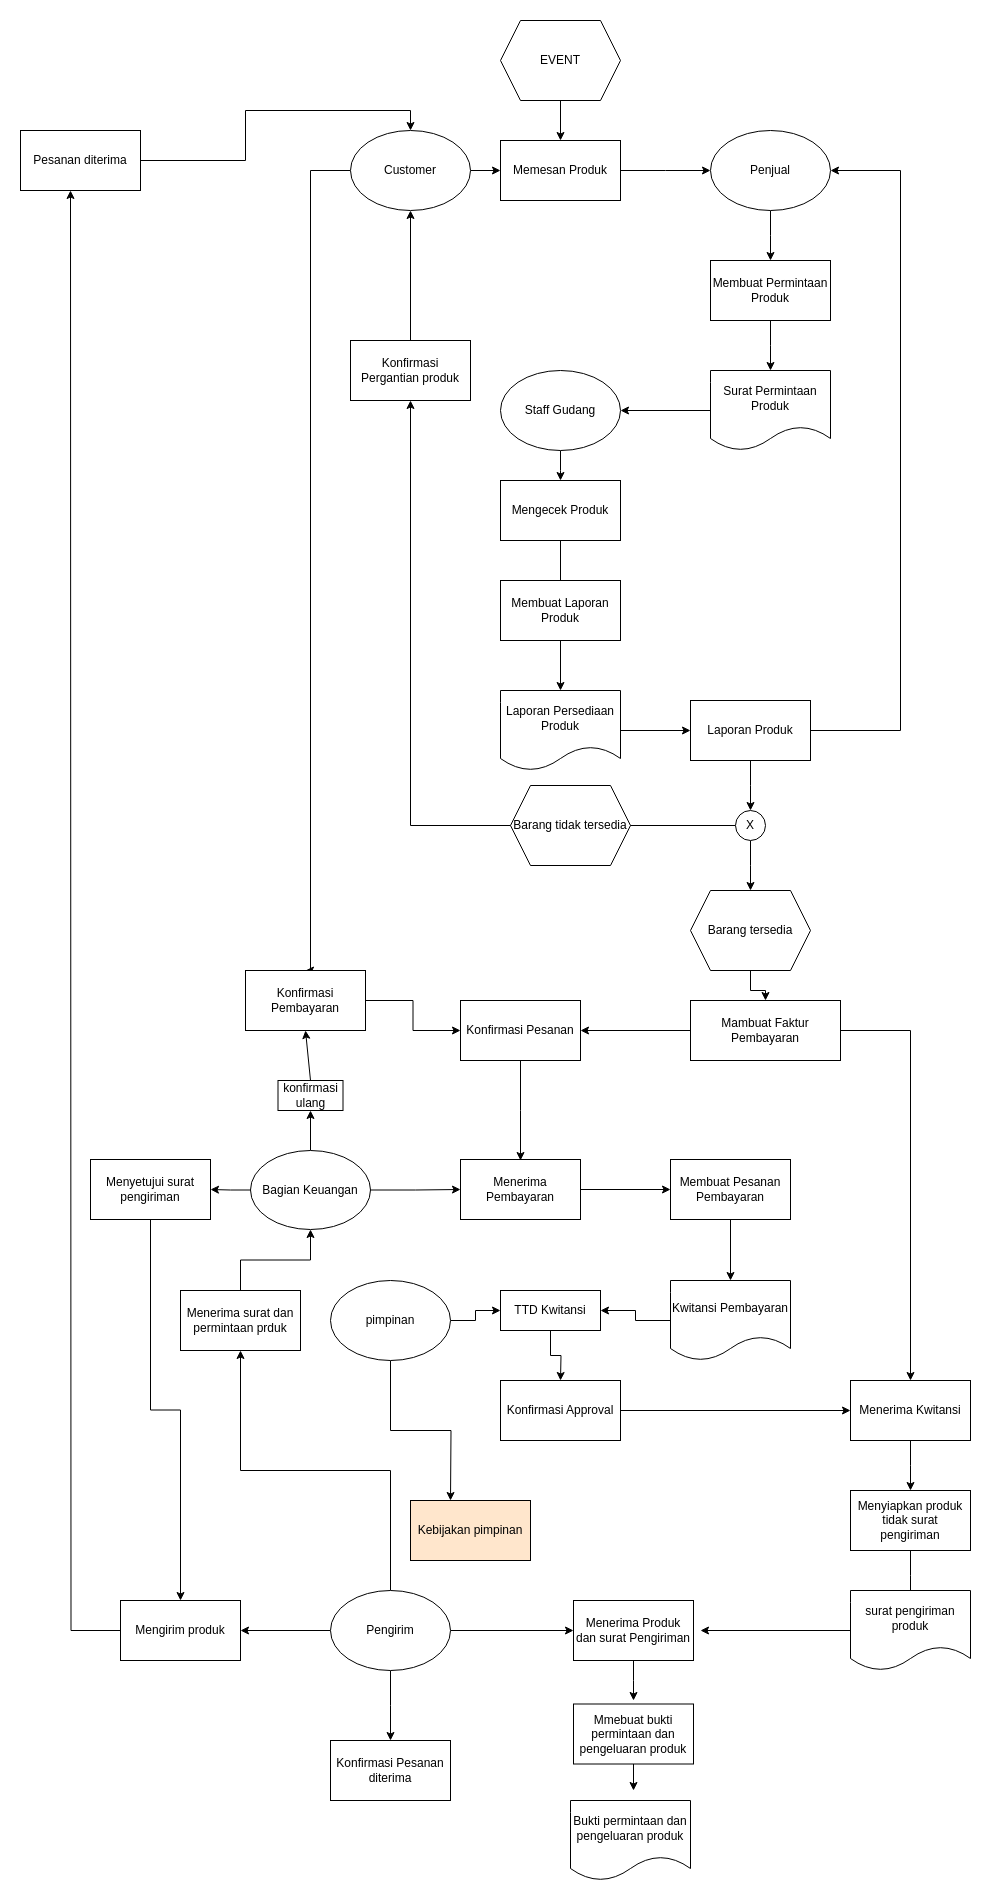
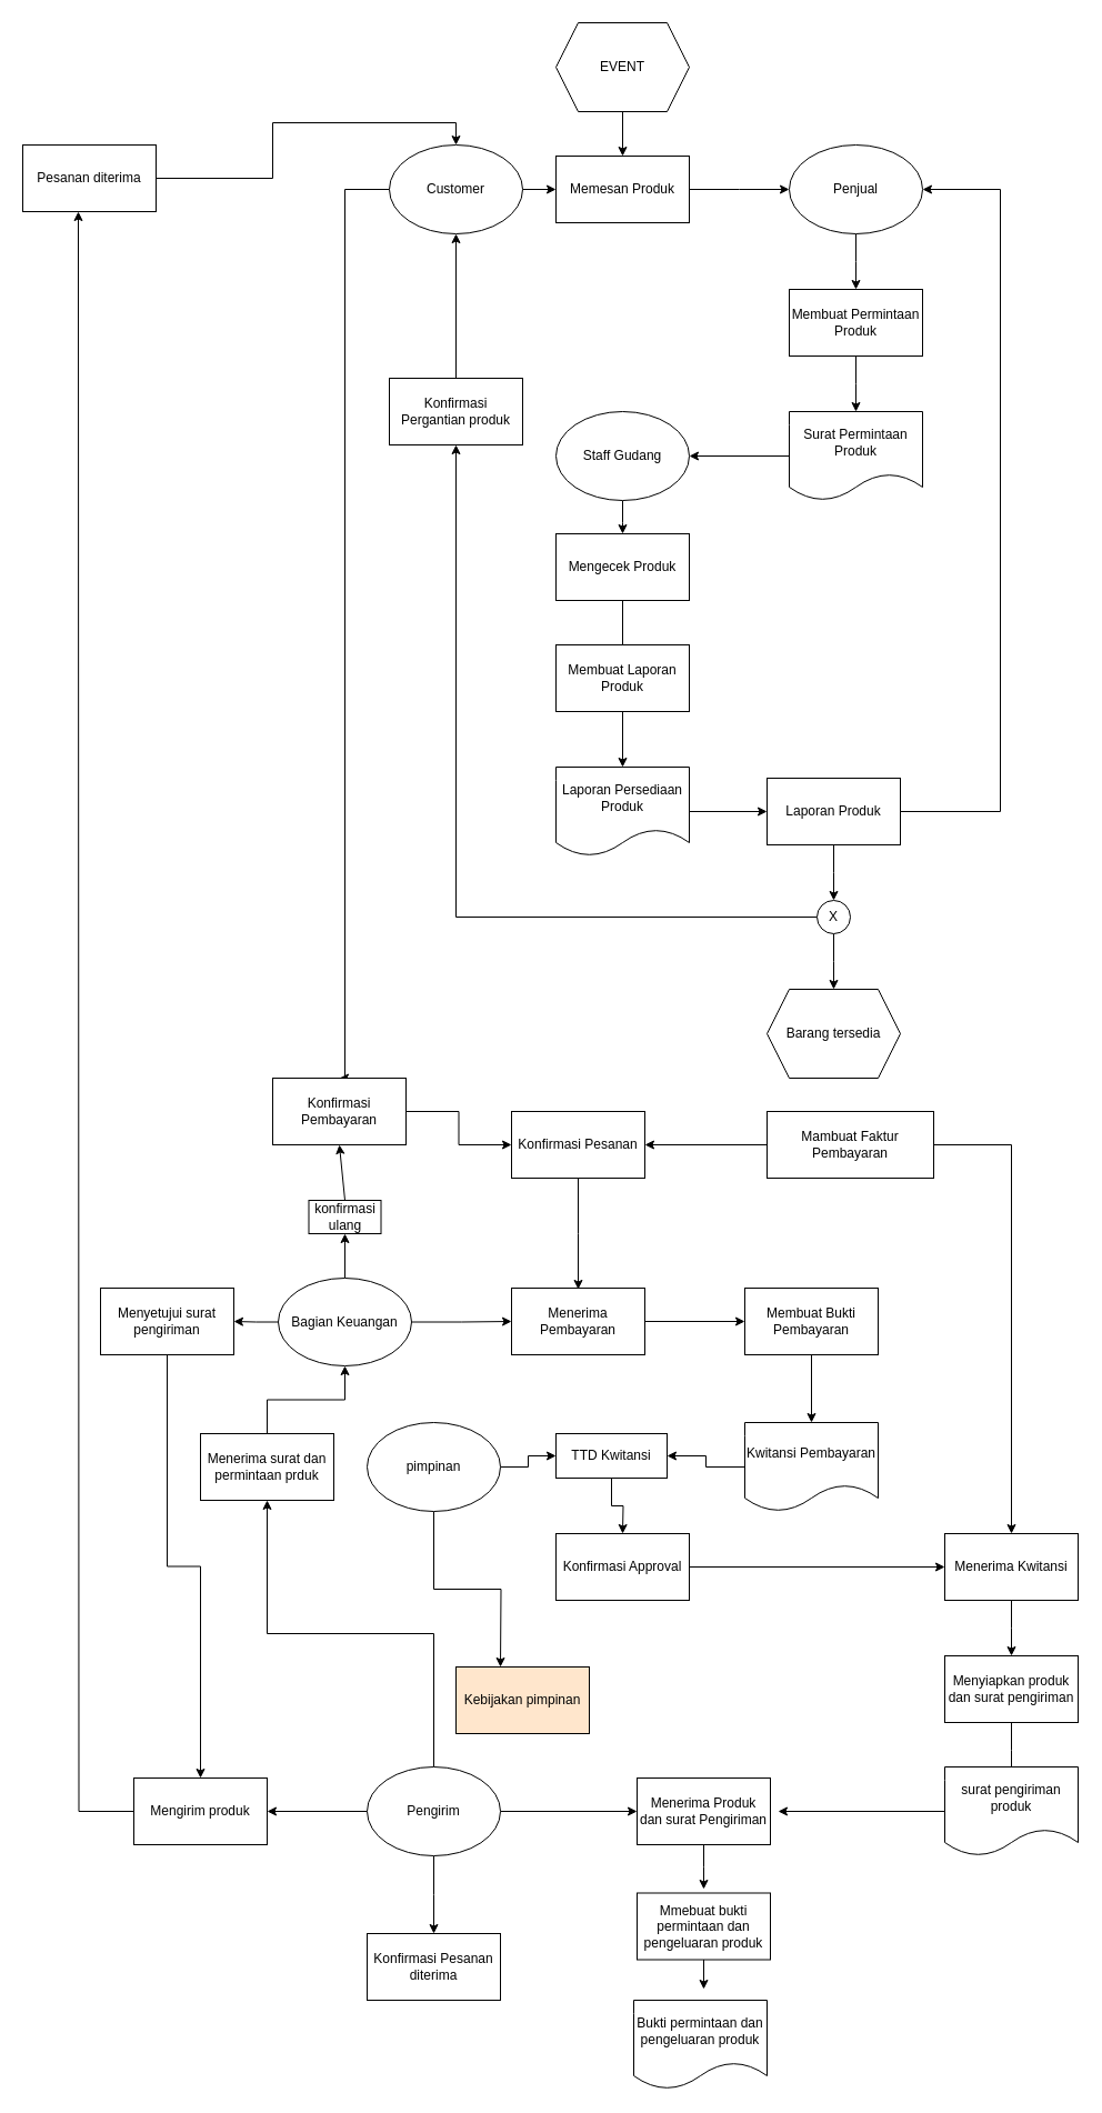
- <mxCell id="31" value="Barang tidak tersedia" style="shape=hexagon;perimeter=hexagonPerimeter2;whiteSpace=wrap;html=1;fixedSize=1;" vertex="1" parent="1"><mxGeometry x="510" y="785" width="120" height="80" as="geometry" /></mxCell>
- <mxCell id="32" style="edgeStyle=orthogonalEdgeStyle;rounded=0;orthogonalLoop=1;jettySize=auto;html=1;entryX=0.5;entryY=0;entryDx=0;entryDy=0;" edge="1" parent="1" source="33" target="36"><mxGeometry relative="1" as="geometry" /></mxCell>
- <mxCell id="48" value="Membuat Pesanan Pembayaran" style="rounded=0;whiteSpace=wrap;html=1;" vertex="1" parent="1"><mxGeometry x="670" y="1159" width="120" height="60" as="geometry" /></mxCell>
+ <mxCell id="48" value="Membuat Bukti Pembayaran" style="rounded=0;whiteSpace=wrap;html=1;" vertex="1" parent="1"><mxGeometry x="670" y="1159" width="120" height="60" as="geometry" /></mxCell>
- <mxCell id="61" value="Menyiapkan produk tidak surat pengiriman" style="rounded=0;whiteSpace=wrap;html=1;" vertex="1" parent="1"><mxGeometry x="850" y="1490" width="120" height="60" as="geometry" /></mxCell>
+ <mxCell id="61" value="Menyiapkan produk dan surat pengiriman" style="rounded=0;whiteSpace=wrap;html=1;" vertex="1" parent="1"><mxGeometry x="850" y="1490" width="120" height="60" as="geometry" /></mxCell>
